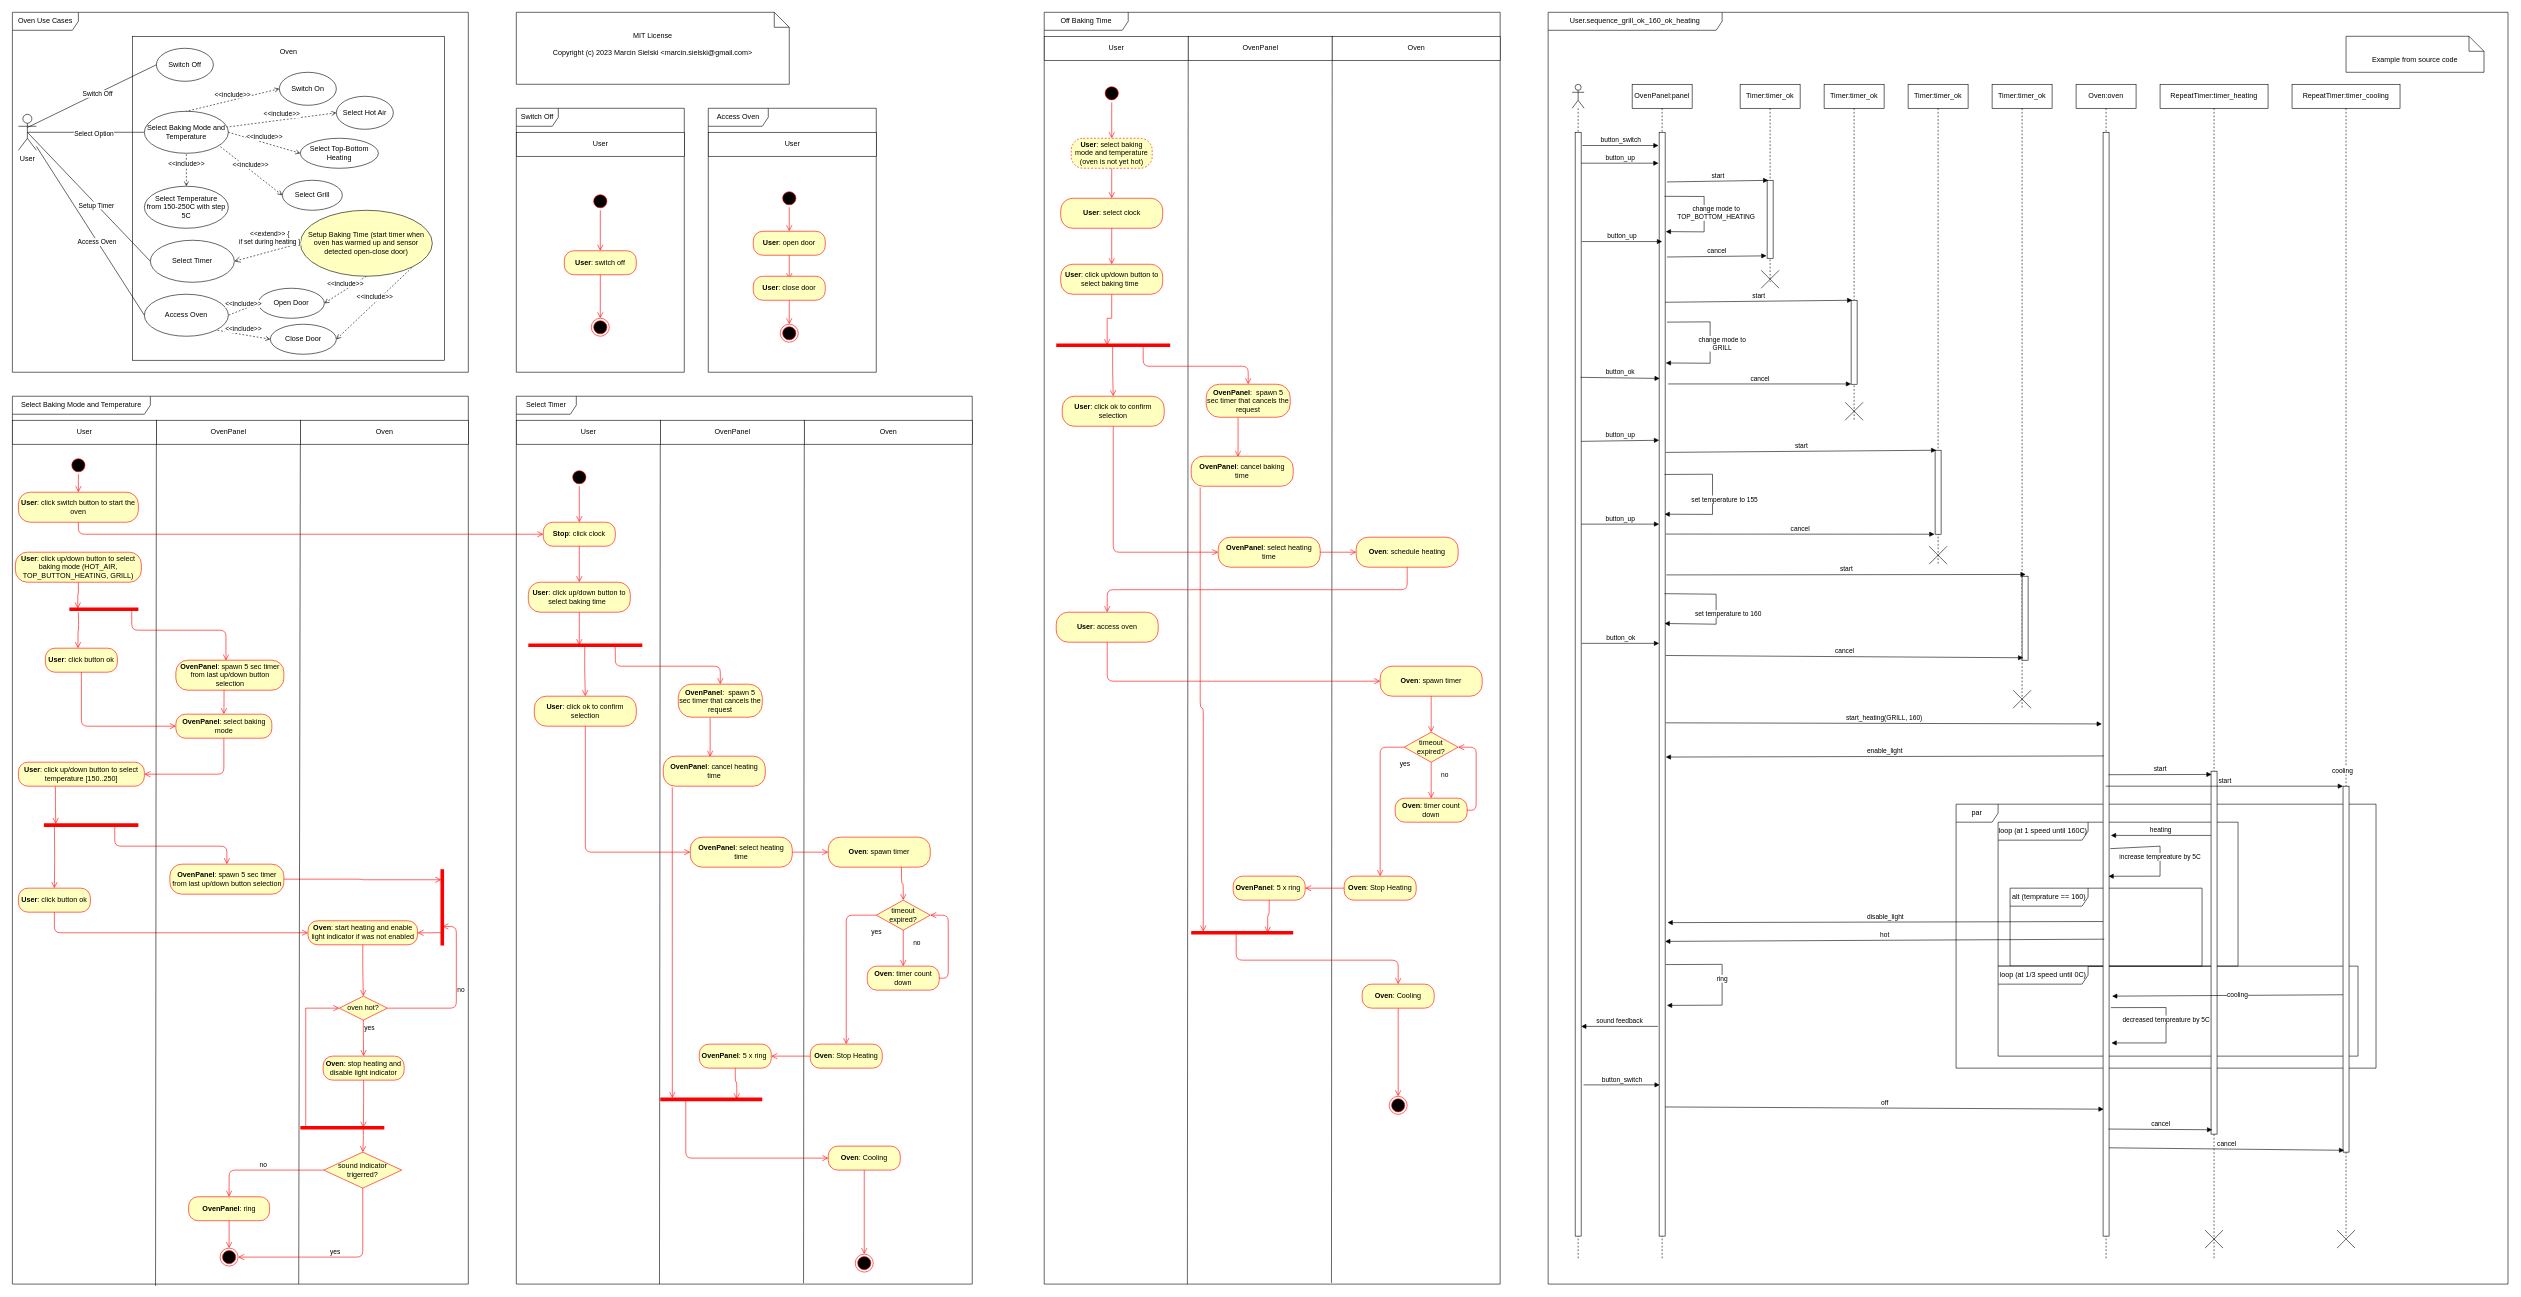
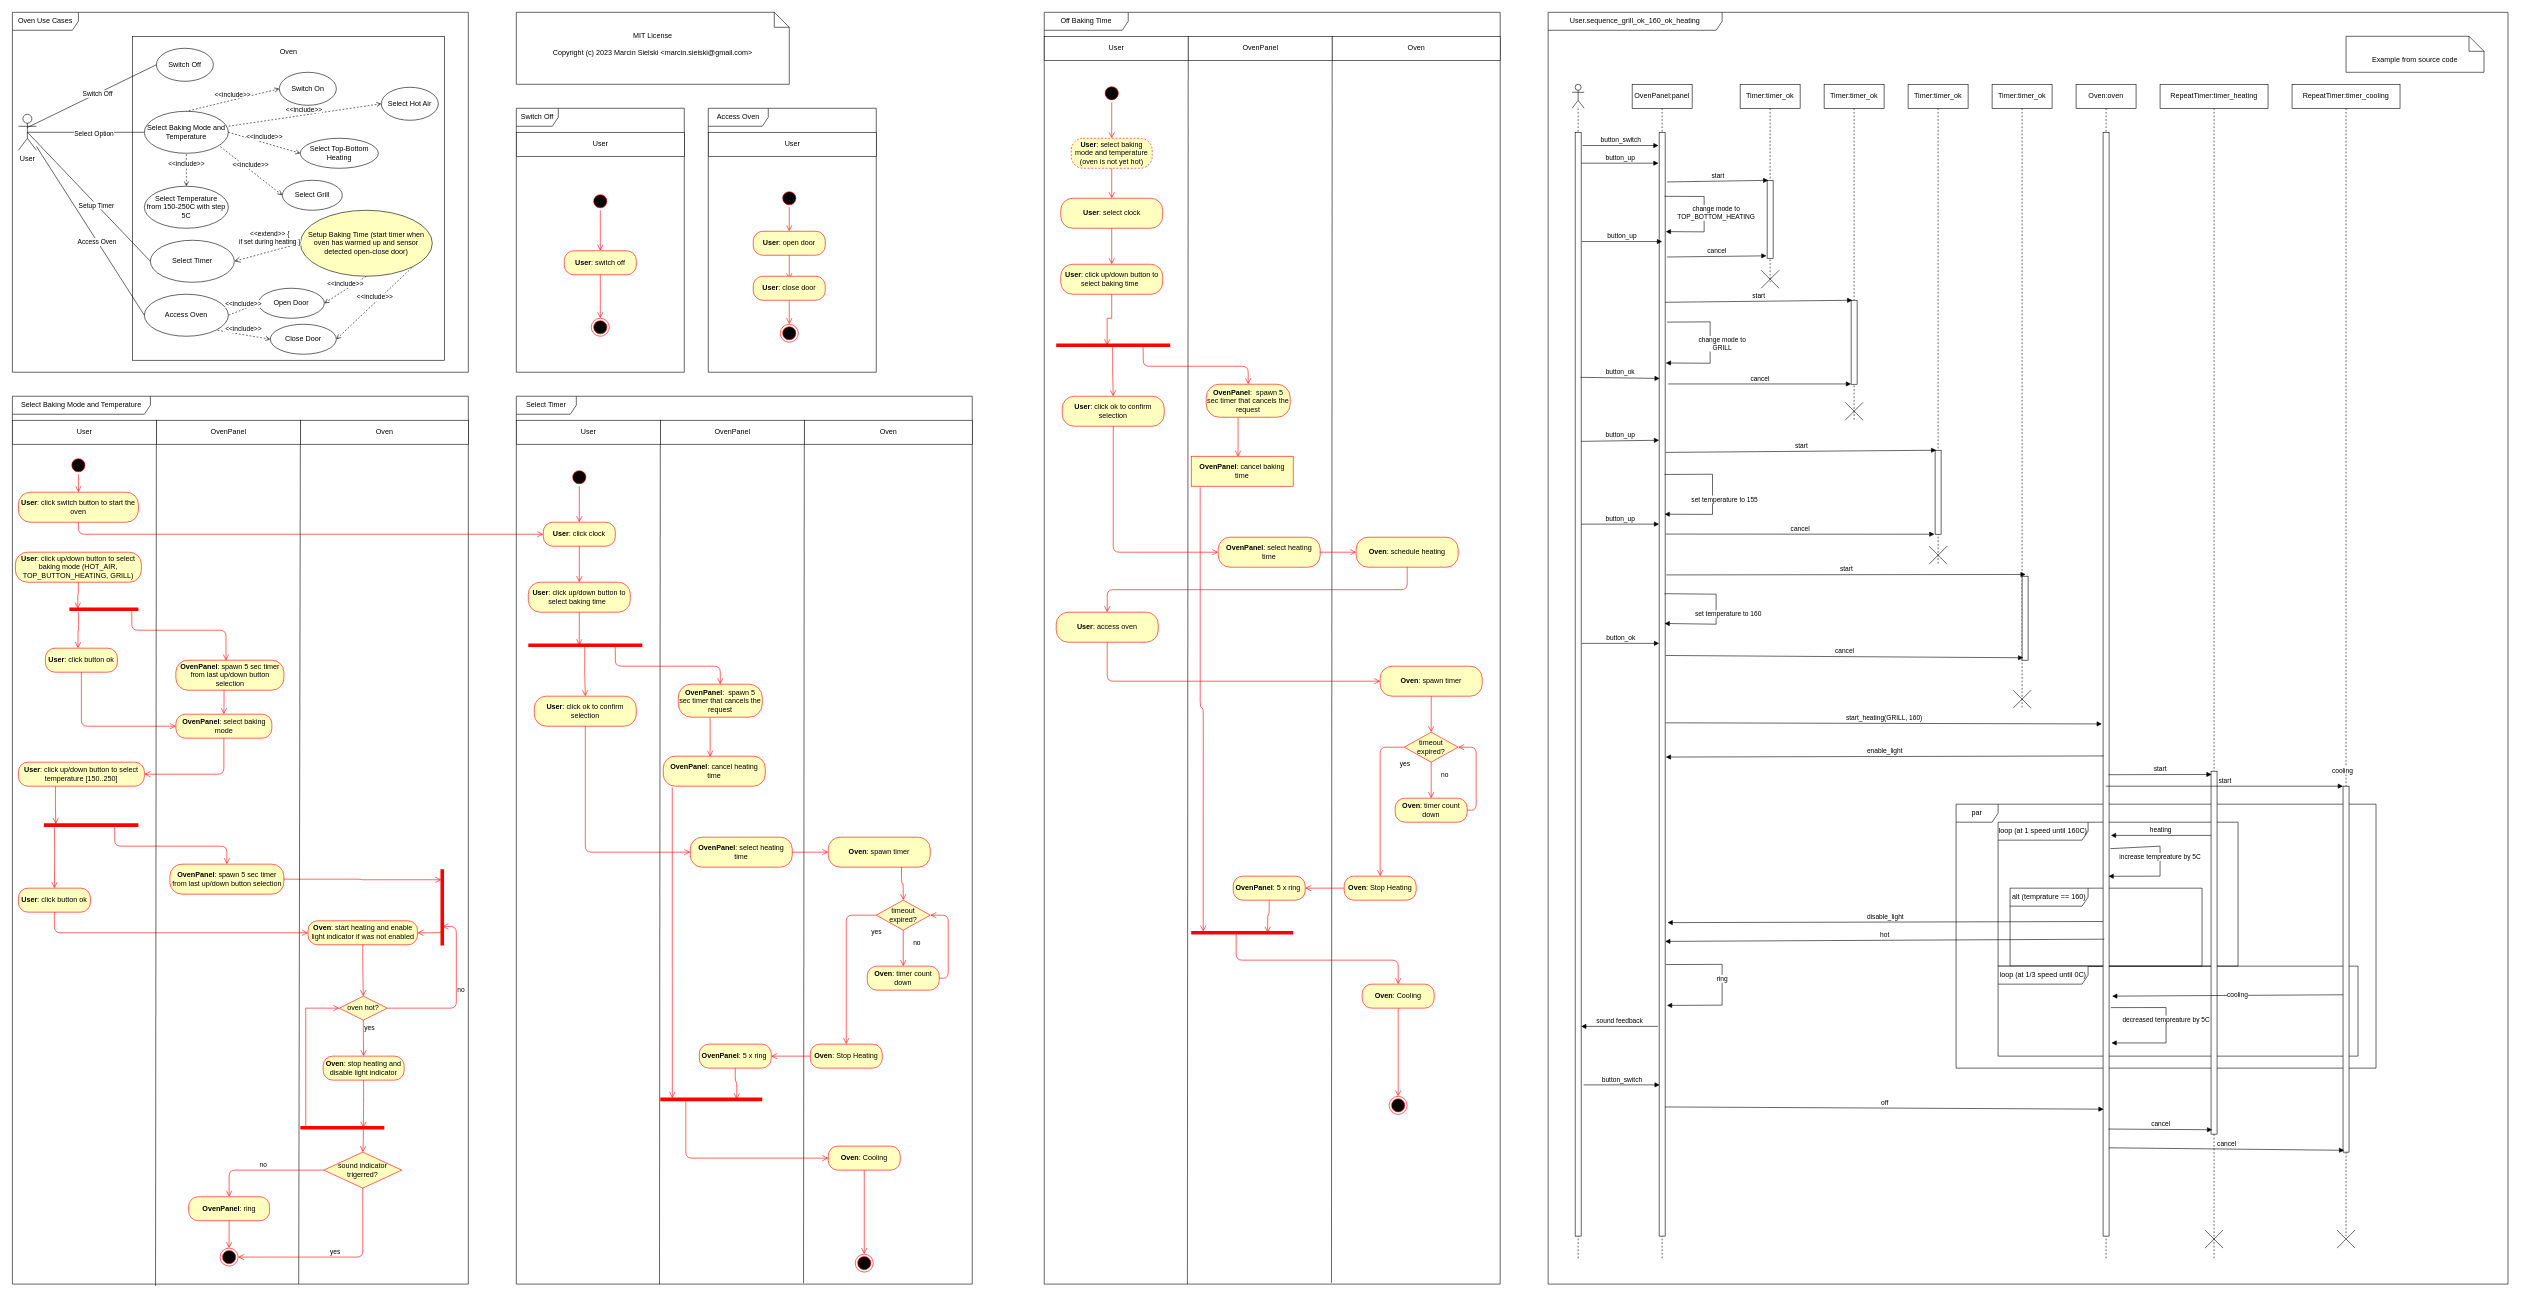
- <mxCell id="12" value="Select Hot Air" style="ellipse;whiteSpace=wrap;html=1;" parent="1" vertex="1"><mxGeometry x="560" y="160" width="95" height="55" as="geometry" /></mxCell>
+ <mxCell id="12" value="Select Hot Air" style="ellipse;whiteSpace=wrap;html=1;" parent="1" vertex="1"><mxGeometry x="635" y="145" width="95" height="55" as="geometry" /></mxCell>
- <mxCell id="158" value="&lt;b&gt;OvenPanel&lt;/b&gt;: cancel baking time" style="rounded=1;whiteSpace=wrap;html=1;arcSize=40;fontColor=#000000;fillColor=#ffffc0;strokeColor=#ff0000;" parent="1" vertex="1"><mxGeometry x="1985" y="760" width="170" height="50" as="geometry" /></mxCell>
+ <mxCell id="158" value="&lt;b&gt;OvenPanel&lt;/b&gt;: cancel baking time" style="whiteSpace=wrap;html=1;arcSize=40;fontColor=#000000;fillColor=#ffffc0;strokeColor=#ff0000;rounded=0;" parent="1" vertex="1"><mxGeometry x="1985" y="760" width="170" height="50" as="geometry" /></mxCell>
- <mxCell id="110" value="&lt;b&gt;Stop&lt;/b&gt;: click clock" style="rounded=1;whiteSpace=wrap;html=1;arcSize=40;fontColor=#000000;fillColor=#ffffc0;strokeColor=#ff0000;" parent="1" vertex="1"><mxGeometry x="905" y="870" width="120" height="40" as="geometry" /></mxCell>
+ <mxCell id="110" value="&lt;b&gt;User&lt;/b&gt;: click clock" style="rounded=1;whiteSpace=wrap;html=1;arcSize=40;fontColor=#000000;fillColor=#ffffc0;strokeColor=#ff0000;" parent="1" vertex="1"><mxGeometry x="905" y="870" width="120" height="40" as="geometry" /></mxCell>
